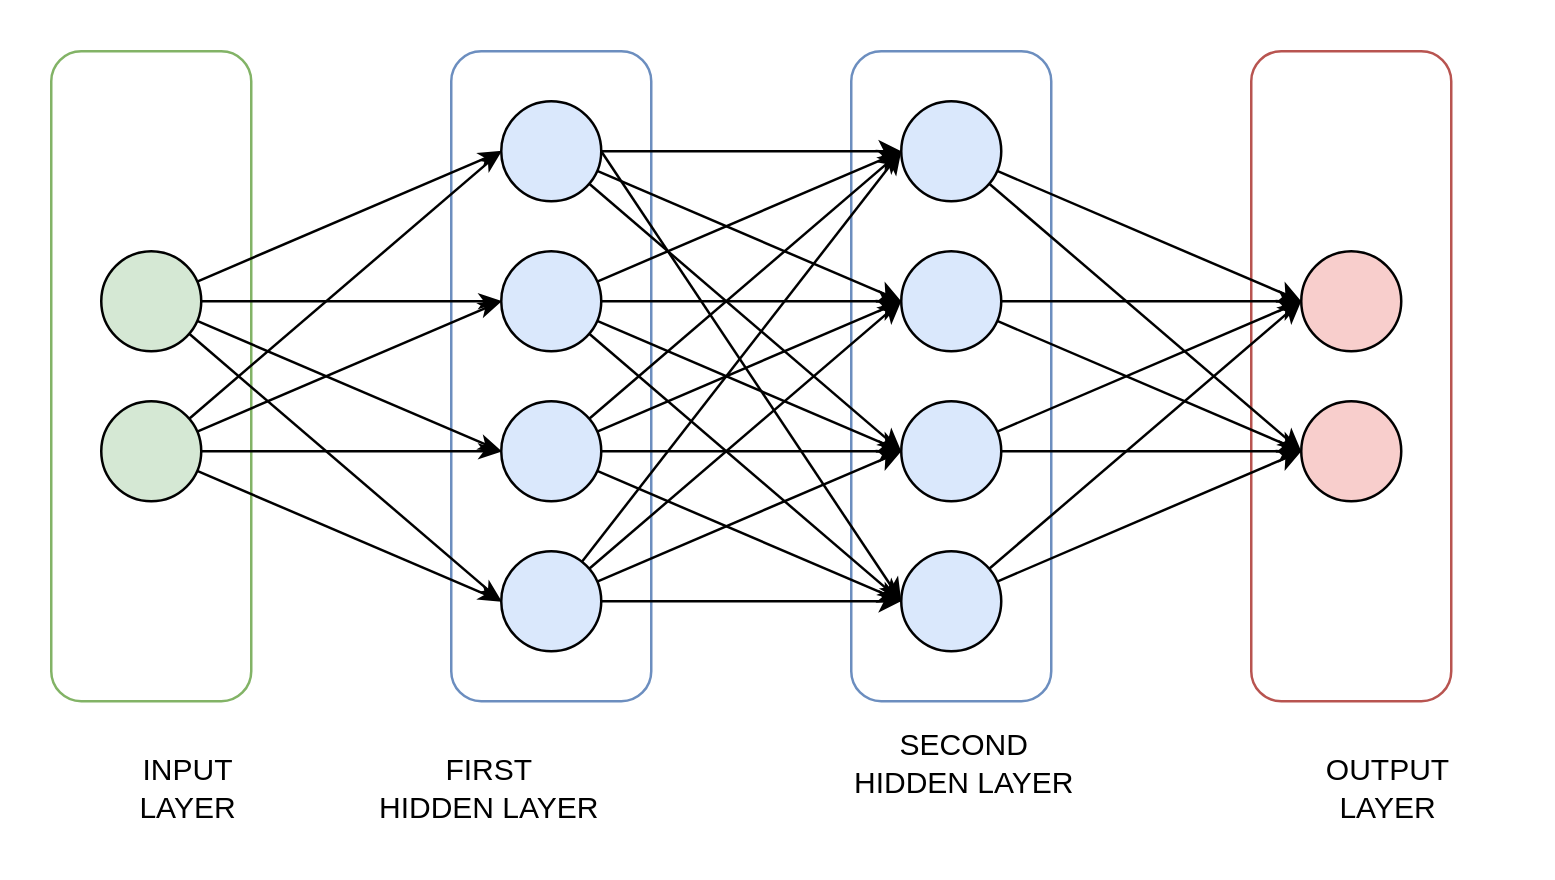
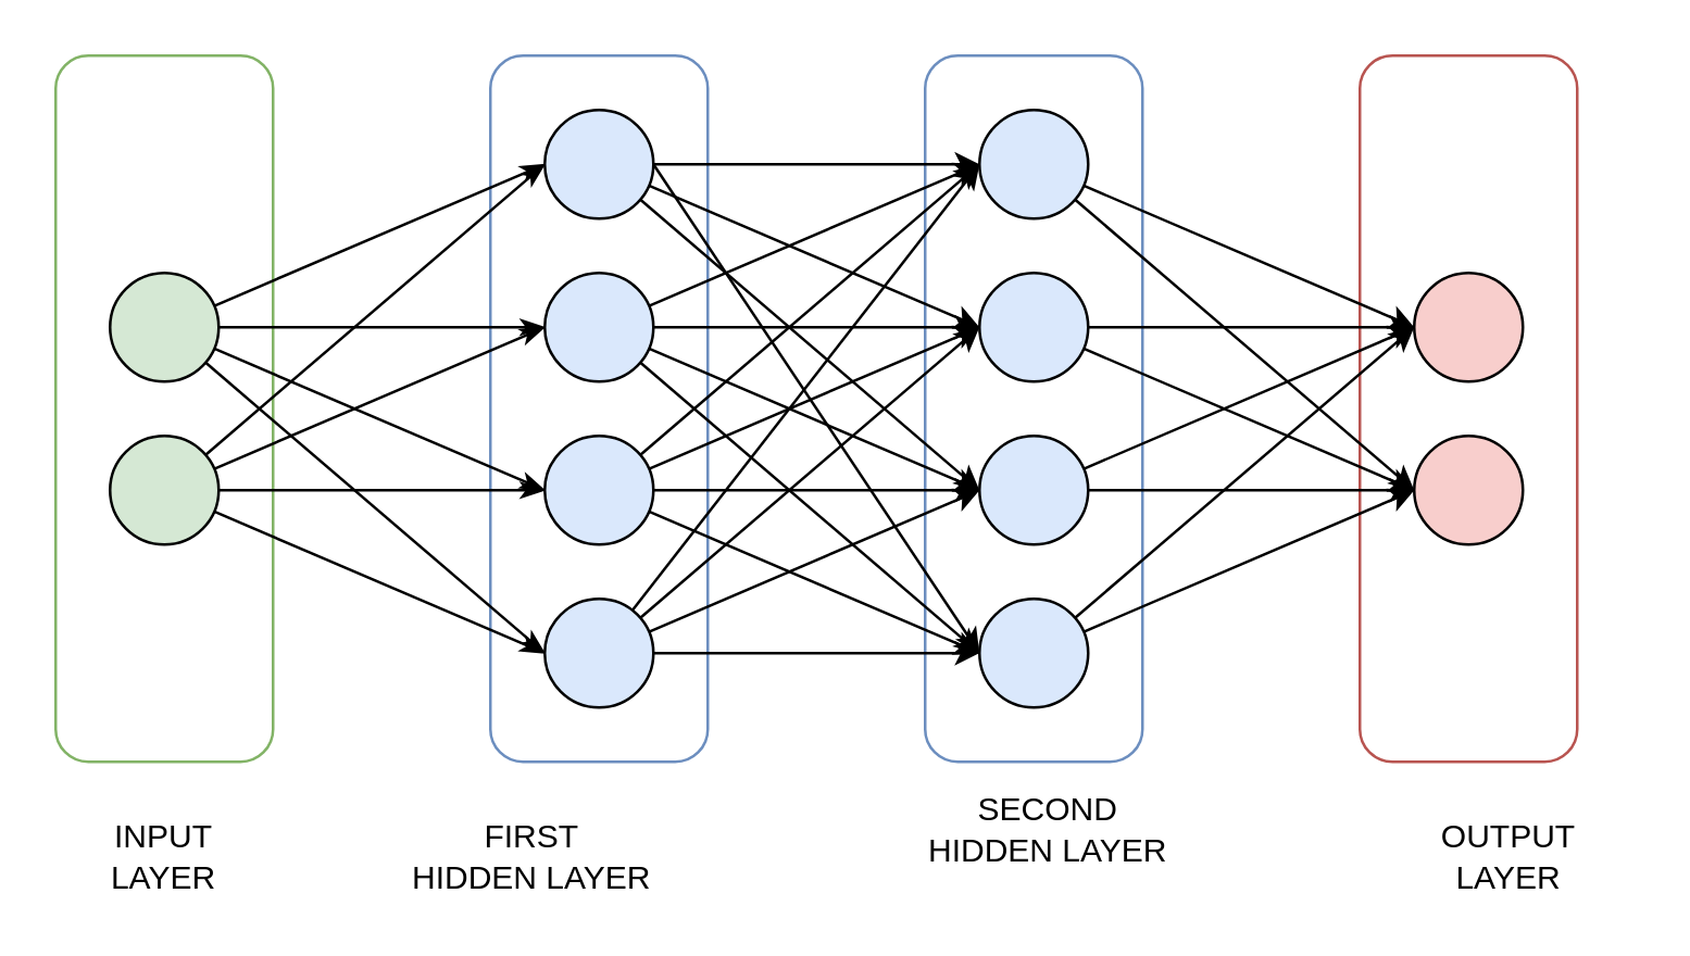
- <mxCell id="50" value="INPUT LAYER" style="text;html=1;strokeColor=none;fillColor=none;align=center;verticalAlign=middle;whiteSpace=wrap;rounded=0;" parent="1" vertex="1"><mxGeometry x="40" y="300" width="70" height="30" as="geometry" /></mxCell>
+ <mxCell id="50" value="INPUT LAYER" style="text;html=1;strokeColor=none;fillColor=none;align=center;verticalAlign=middle;whiteSpace=wrap;rounded=0;" parent="1" vertex="1"><mxGeometry x="25" y="300" width="70" height="30" as="geometry" /></mxCell>
